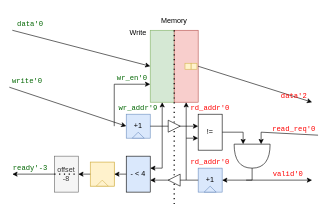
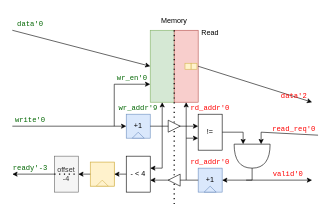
- <mxCell id="52" value="Write" style="text;html=1;strokeColor=none;fillColor=none;align=center;verticalAlign=middle;whiteSpace=wrap;rounded=0;" vertex="1" parent="1"><mxGeometry x="210" y="40" width="40" height="30" as="geometry" /></mxCell>
+ <mxCell id="53" value="Read" style="text;html=1;strokeColor=none;fillColor=none;align=center;verticalAlign=middle;whiteSpace=wrap;rounded=0;" vertex="1" parent="1"><mxGeometry x="330" y="40" width="40" height="30" as="geometry" /></mxCell>
- <mxCell id="26" value="write'0" style="text;html=1;strokeColor=none;fillColor=none;align=center;verticalAlign=middle;whiteSpace=wrap;rounded=0;fontFamily=Courier New;fontColor=#006600;" parent="1" vertex="1"><mxGeometry x="15" y="125" width="60" height="20" as="geometry" /></mxCell>
+ <mxCell id="26" value="write'0" style="text;html=1;strokeColor=none;fillColor=none;align=center;verticalAlign=middle;whiteSpace=wrap;rounded=0;fontFamily=Courier New;fontColor=#006600;" parent="1" vertex="1"><mxGeometry x="20" y="190" width="60" height="20" as="geometry" /></mxCell>
- <mxCell id="36" value="offset&lt;br&gt;-8" style="rounded=0;whiteSpace=wrap;html=1;fillColor=#f5f5f5;fontColor=#333333;strokeColor=#666666;" parent="1" vertex="1"><mxGeometry x="90" y="260" width="40" height="60" as="geometry" /></mxCell>
+ <mxCell id="36" value="offset&lt;br&gt;-4" style="rounded=0;whiteSpace=wrap;html=1;fillColor=#f5f5f5;fontColor=#333333;strokeColor=#666666;" parent="1" vertex="1"><mxGeometry x="90" y="260" width="40" height="60" as="geometry" /></mxCell>
- <mxCell id="27" value="- &amp;lt; 4" style="rounded=0;whiteSpace=wrap;html=1;fillColor=#dae8fc;" parent="1" vertex="1"><mxGeometry x="210" y="260" width="40" height="60" as="geometry" /></mxCell>
+ <mxCell id="27" value="- &amp;lt; 4" style="rounded=0;whiteSpace=wrap;html=1;" parent="1" vertex="1"><mxGeometry x="210" y="260" width="40" height="60" as="geometry" /></mxCell>
